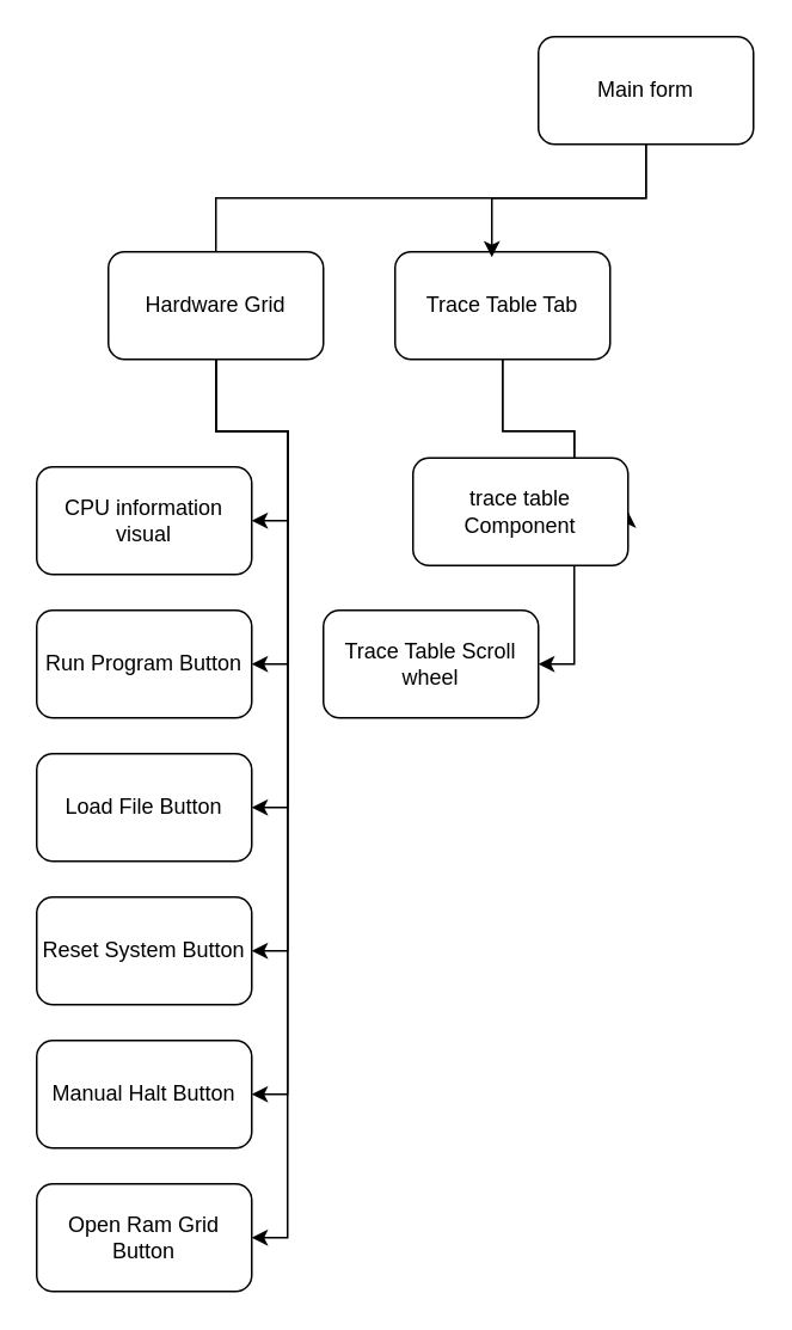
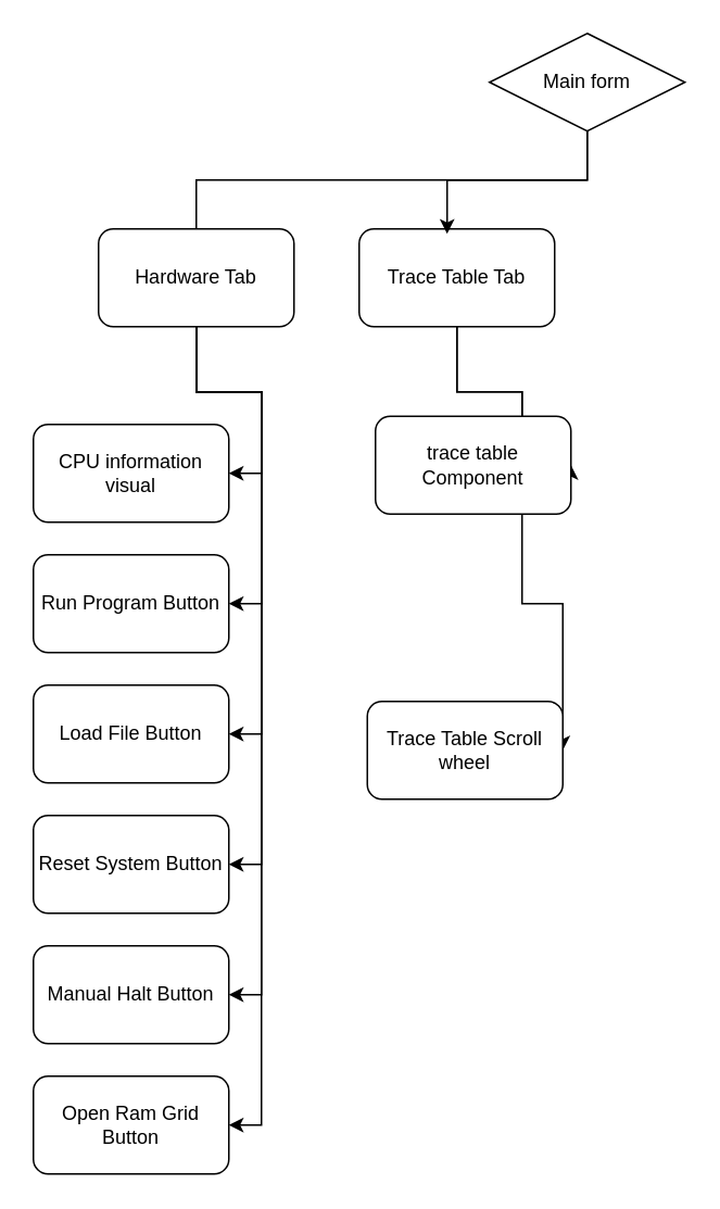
- <mxCell id="3" value="Main form" style="rounded=1;whiteSpace=wrap;html=1;" vertex="1" parent="1"><mxGeometry x="300" y="20" width="120" height="60" as="geometry" /></mxCell>
+ <mxCell id="3" value="Main form" style="rhombus;whiteSpace=wrap;html=1;" vertex="1" parent="1"><mxGeometry x="300" y="20" width="120" height="60" as="geometry" /></mxCell>
- <mxCell id="10" value="Hardware Grid" style="rounded=1;whiteSpace=wrap;html=1;" vertex="1" parent="1"><mxGeometry x="60" y="140" width="120" height="60" as="geometry" /></mxCell>
+ <mxCell id="10" value="Hardware Tab" style="rounded=1;whiteSpace=wrap;html=1;" vertex="1" parent="1"><mxGeometry x="60" y="140" width="120" height="60" as="geometry" /></mxCell>
- <mxCell id="21" value="Trace Table Scroll wheel" style="rounded=1;whiteSpace=wrap;html=1;" vertex="1" parent="1"><mxGeometry x="180" y="340" width="120" height="60" as="geometry" /></mxCell>
+ <mxCell id="21" value="Trace Table Scroll wheel" style="rounded=1;whiteSpace=wrap;html=1;" vertex="1" parent="1"><mxGeometry x="225" y="430" width="120" height="60" as="geometry" /></mxCell>
